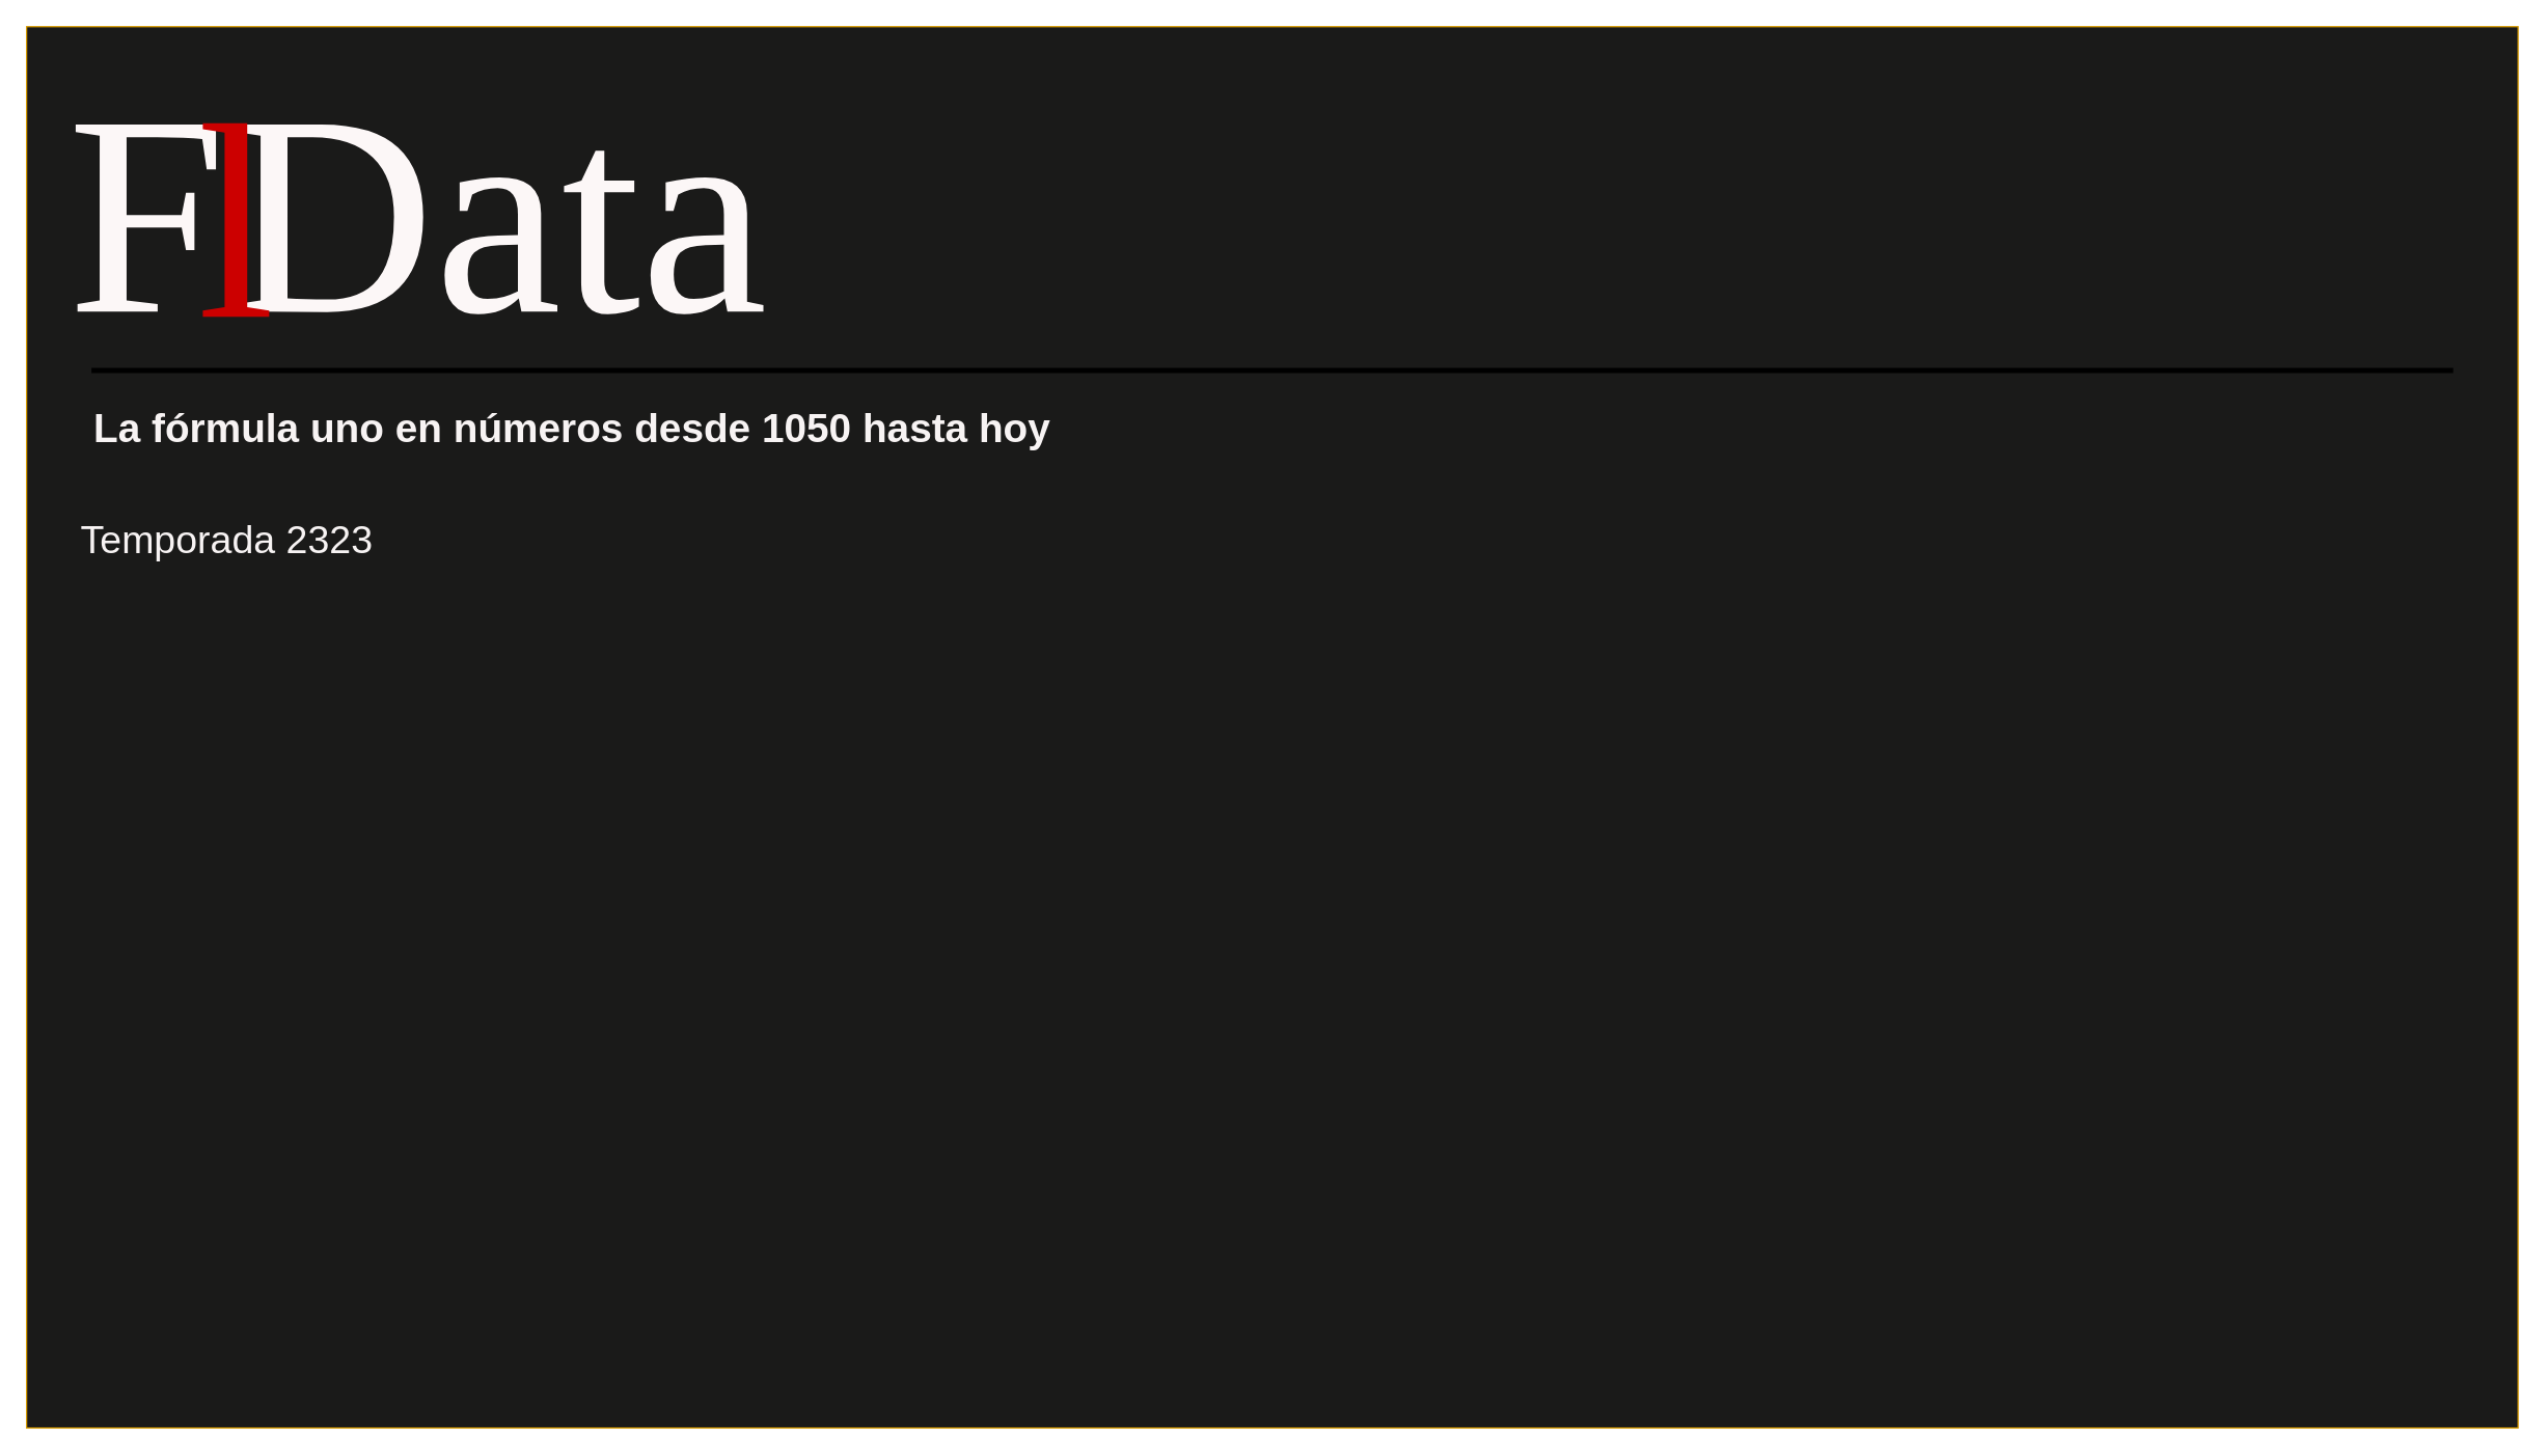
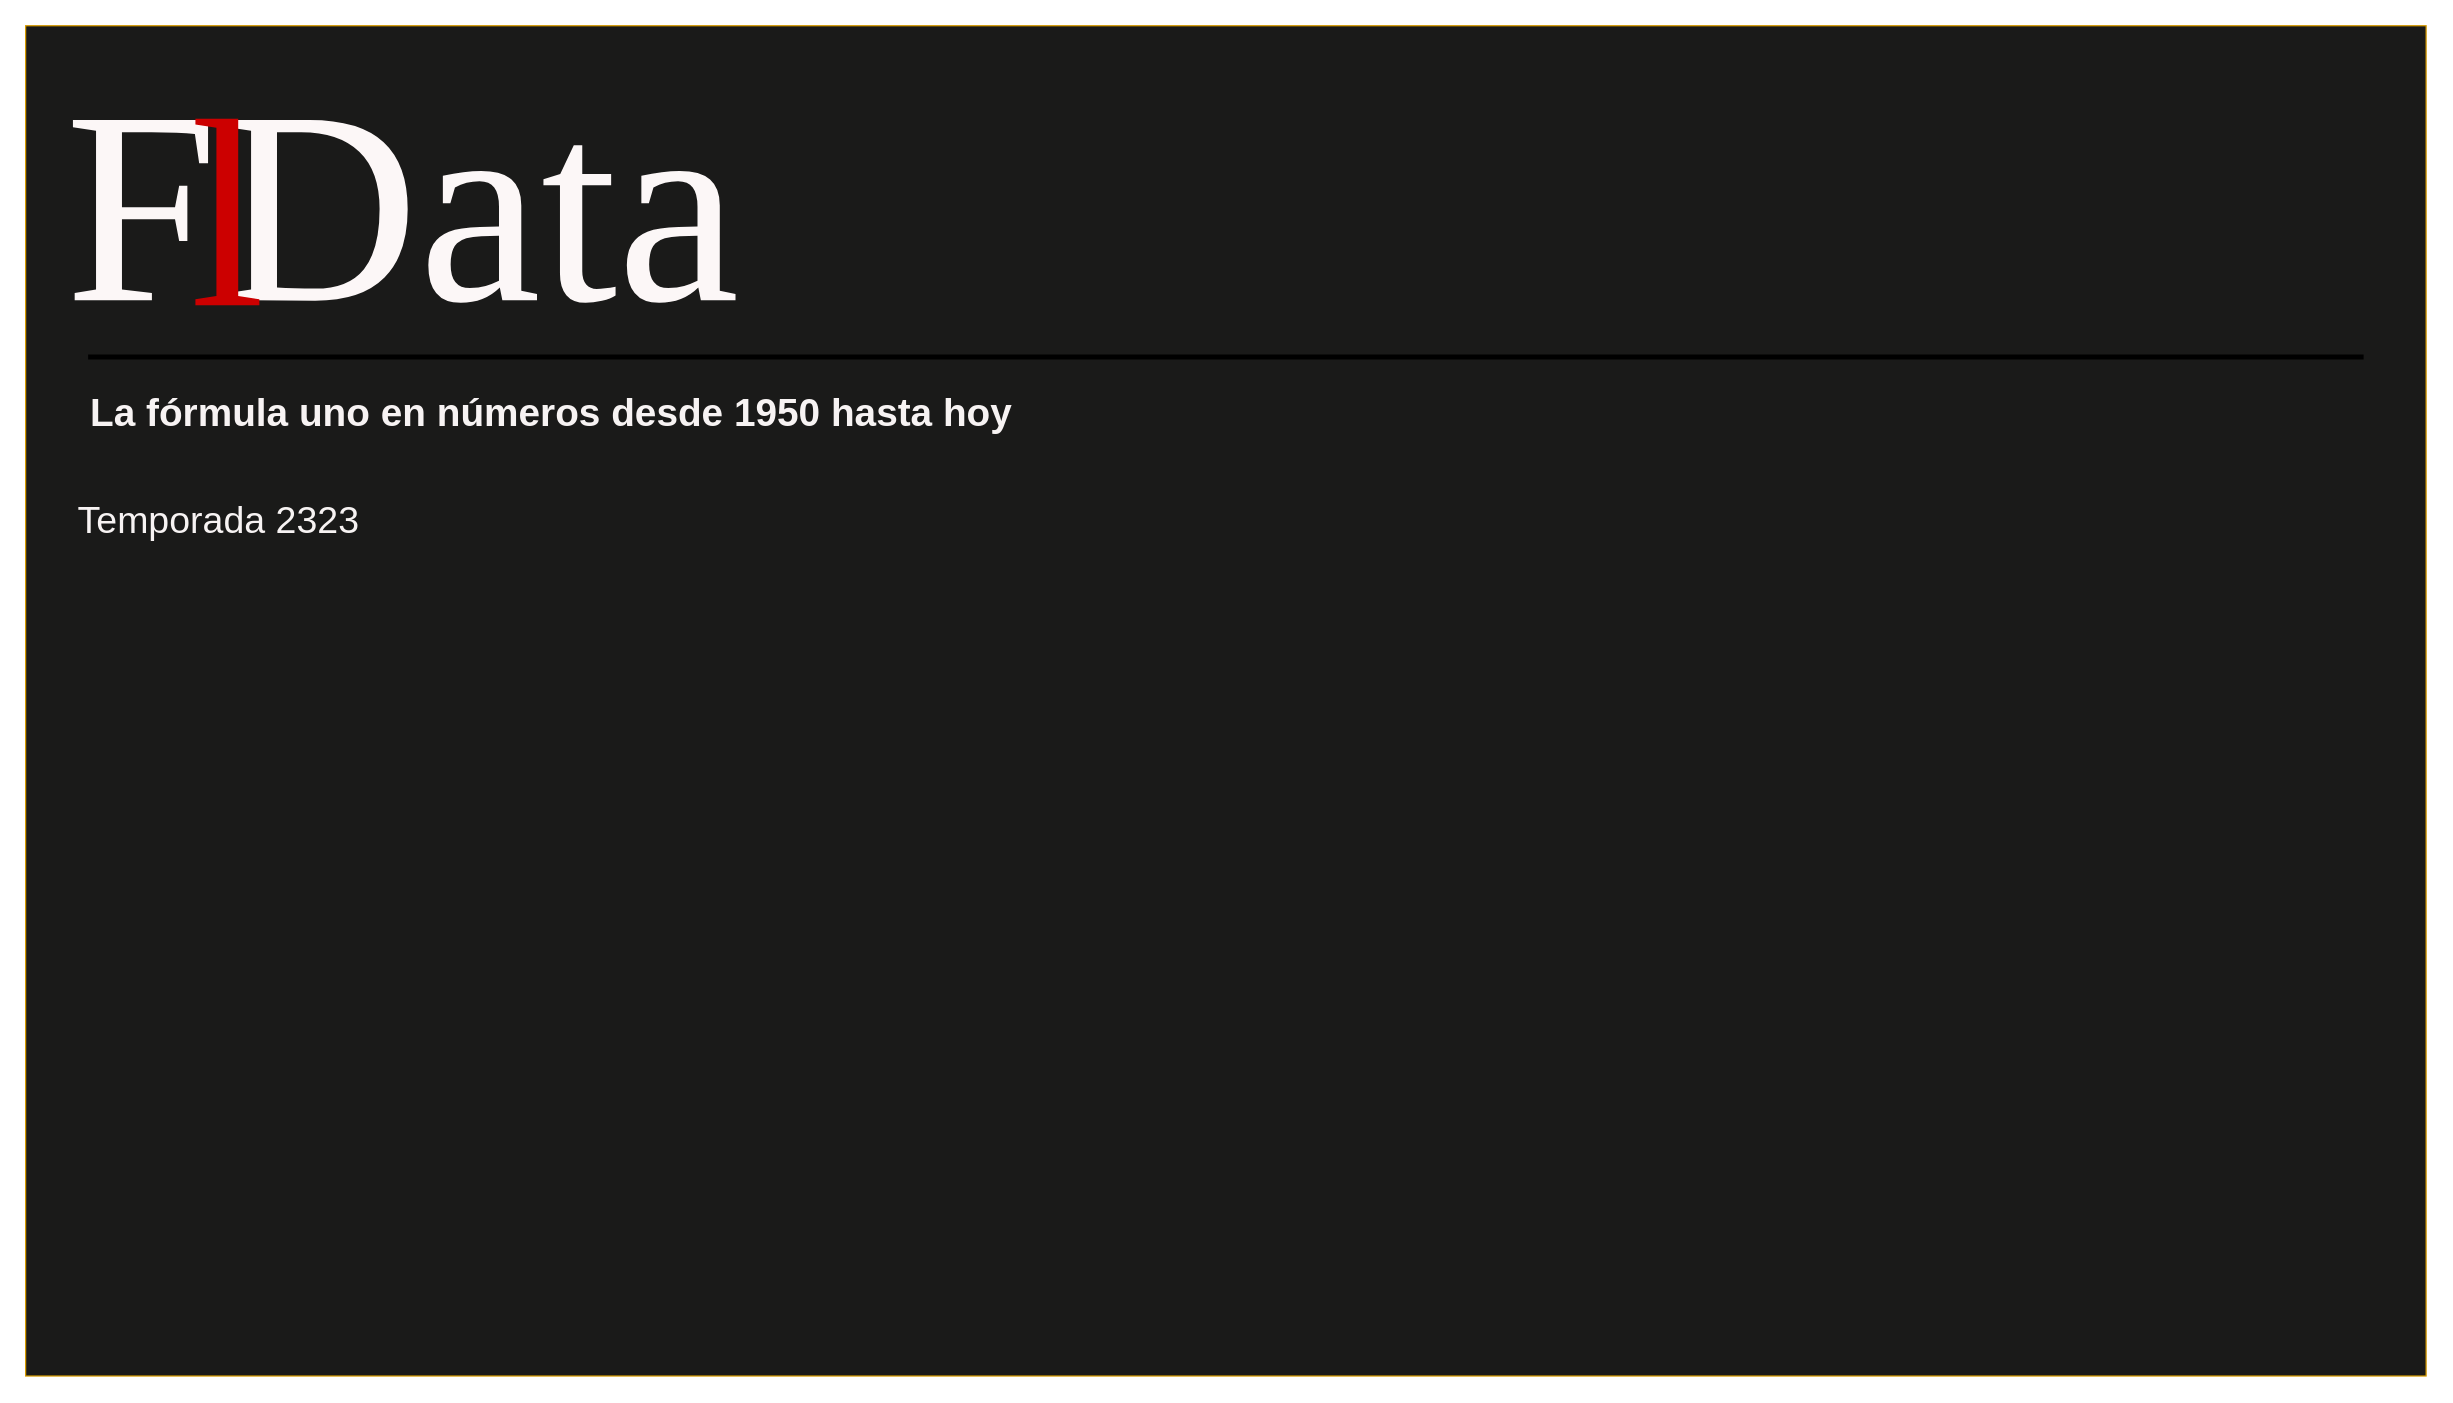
- <mxCell id="6" value="La fórmula uno en números desde 1050 hasta hoy" style="text;strokeColor=none;fillColor=none;html=1;fontSize=31;fontStyle=1;verticalAlign=middle;align=left;fontColor=#f7f3f3;" vertex="1" parent="1"><mxGeometry x="70" y="310" width="600" height="40" as="geometry" /></mxCell>
+ <mxCell id="6" value="La fórmula uno en números desde 1950 hasta hoy" style="text;strokeColor=none;fillColor=none;html=1;fontSize=31;fontStyle=1;verticalAlign=middle;align=left;fontColor=#f7f3f3;" vertex="1" parent="1"><mxGeometry x="70" y="310" width="600" height="40" as="geometry" /></mxCell>
